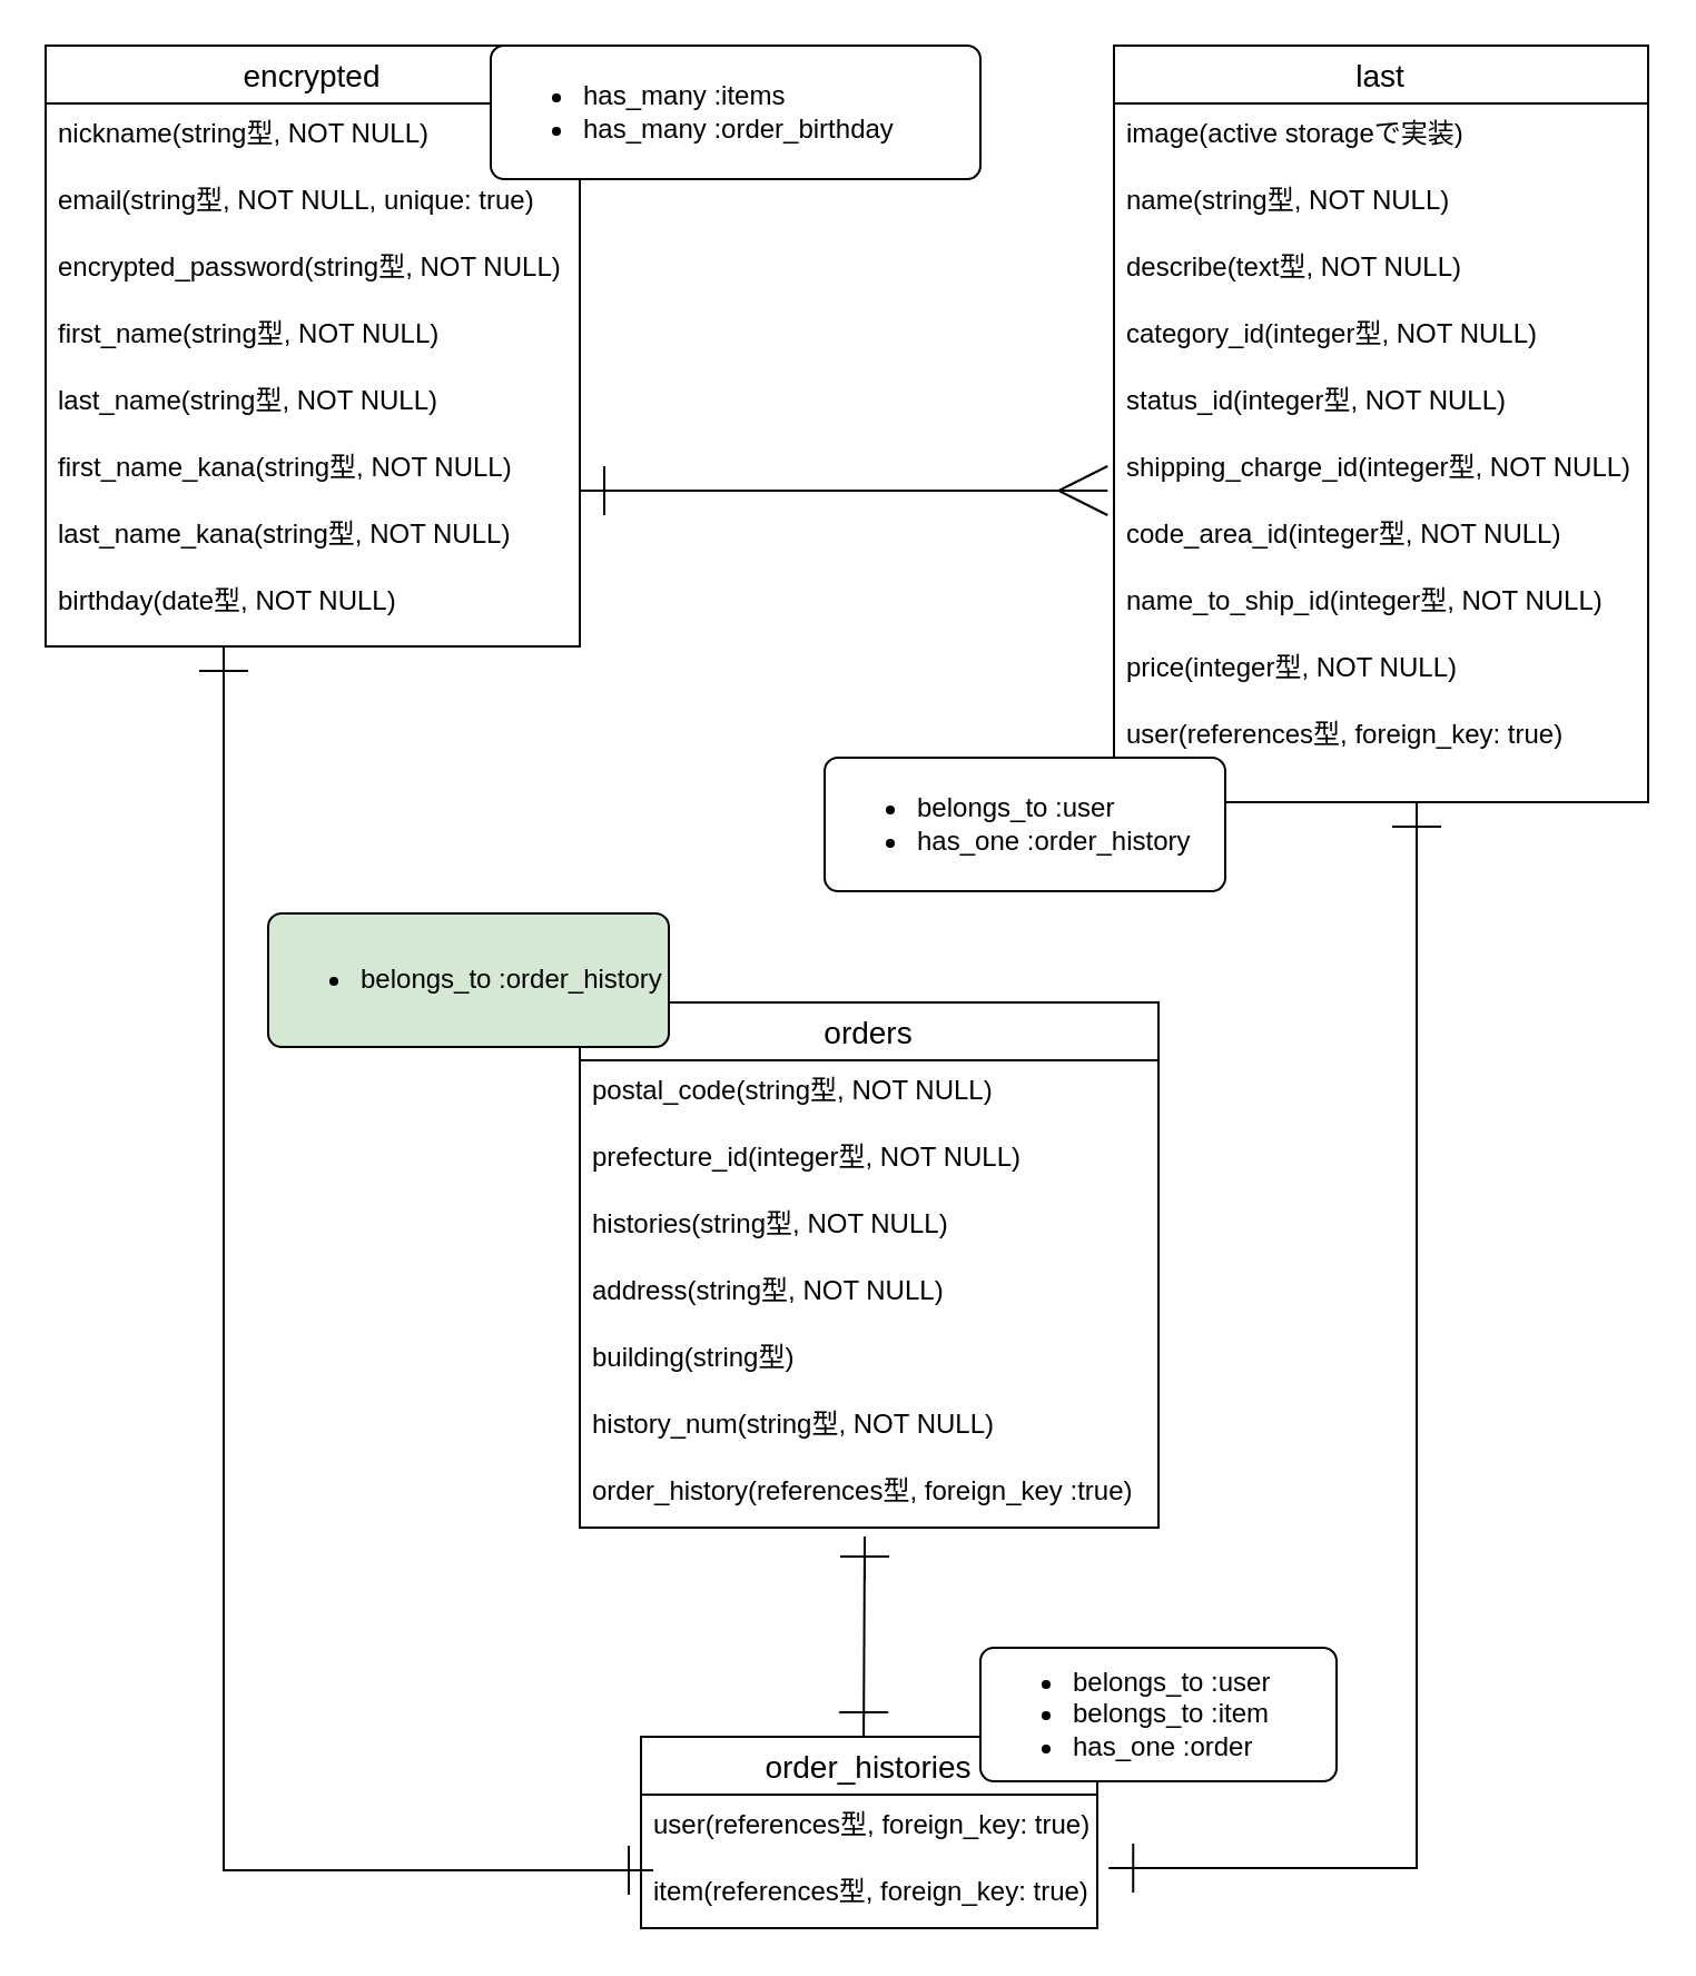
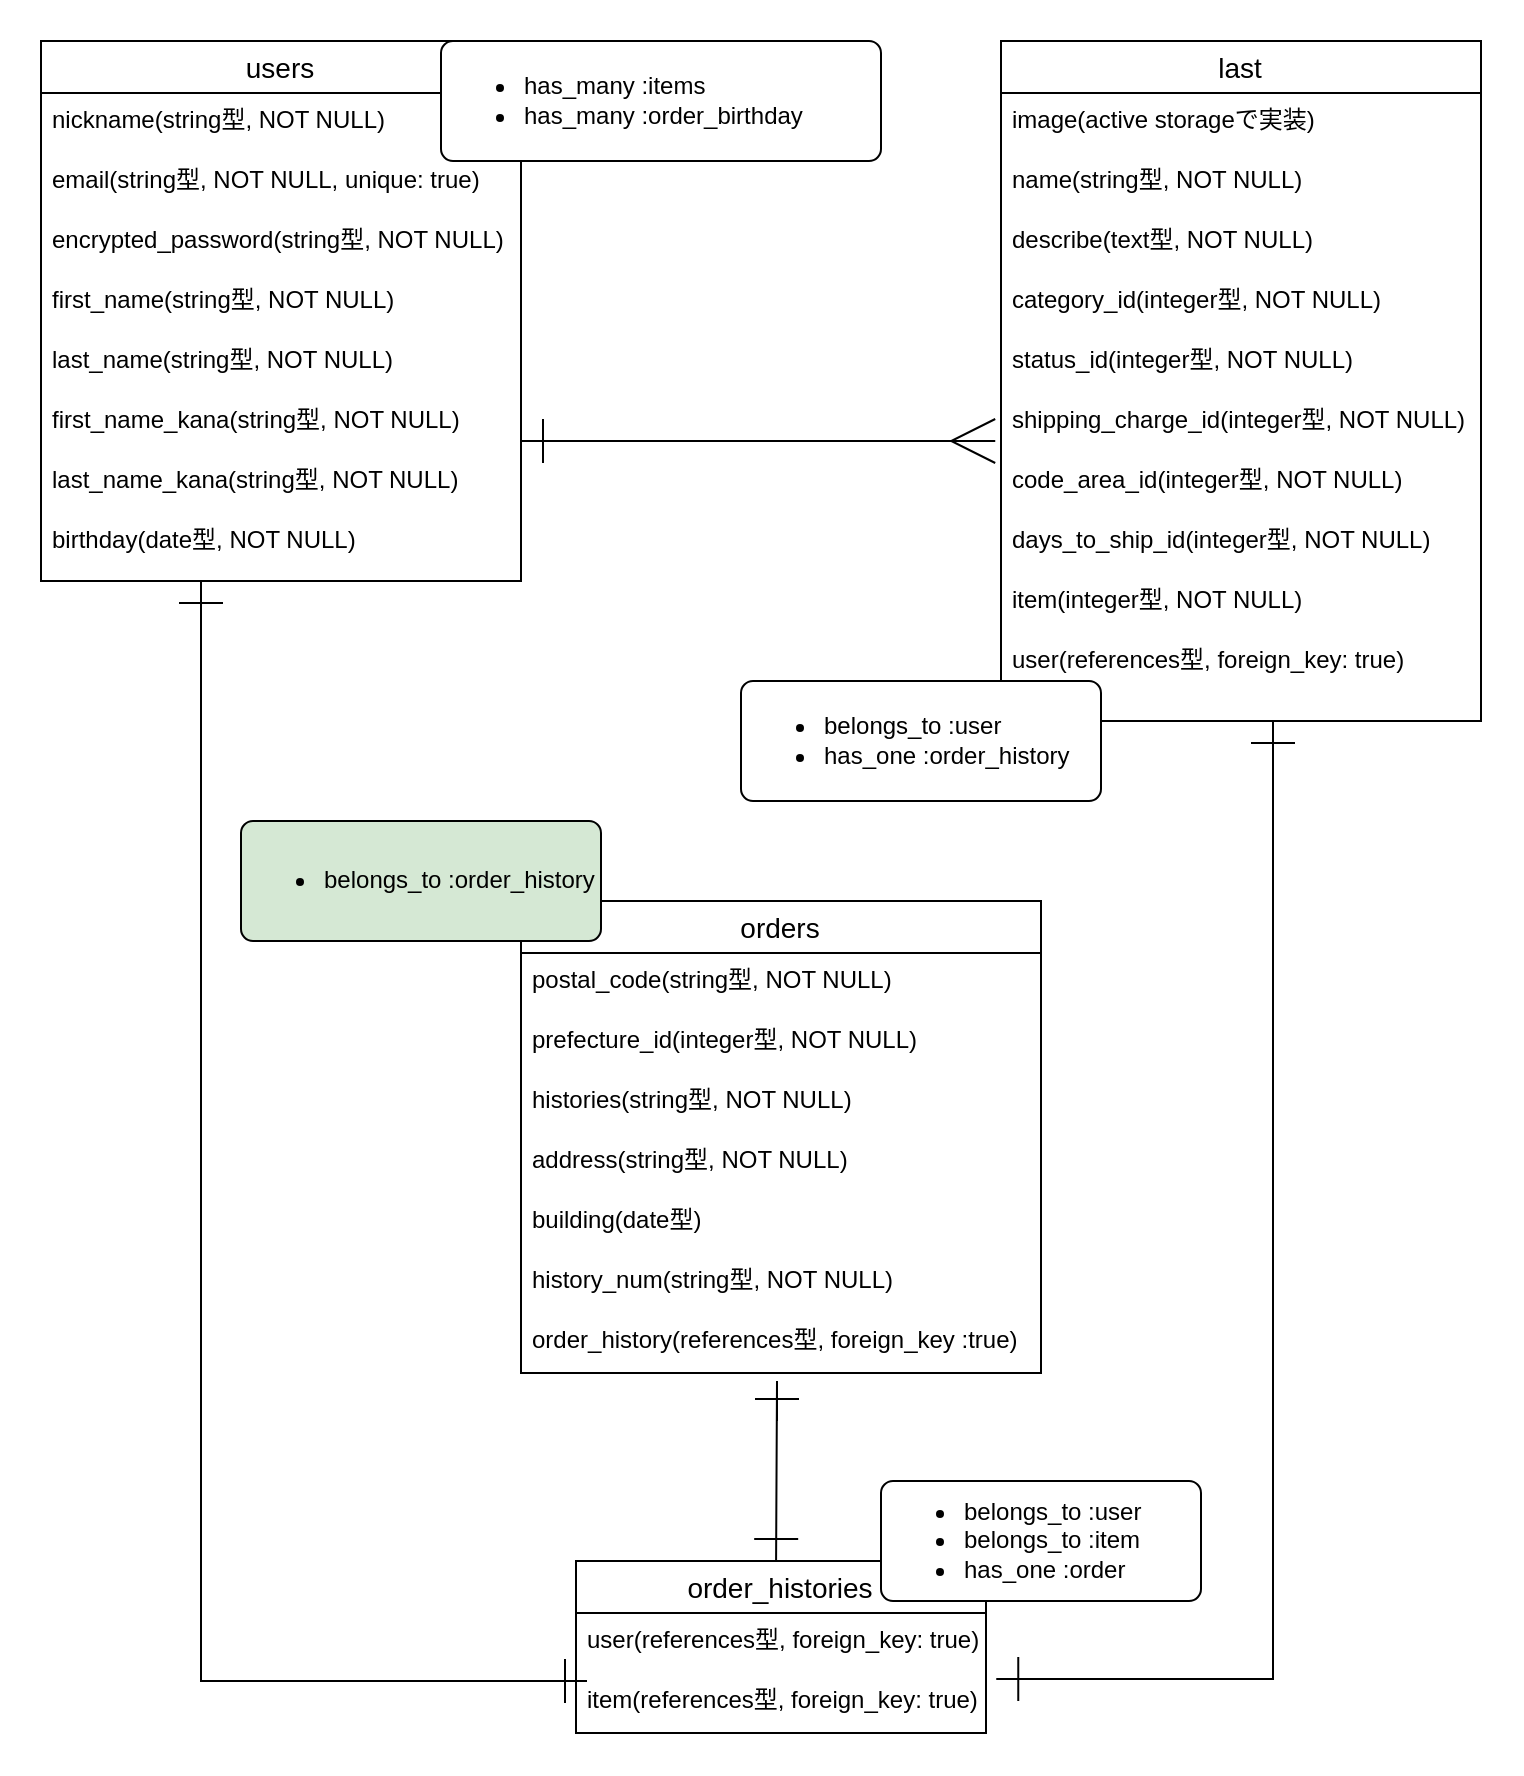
- <mxCell id="2" value="encrypted" style="swimlane;fontStyle=0;childLayout=stackLayout;horizontal=1;startSize=26;horizontalStack=0;resizeParent=1;resizeParentMax=0;resizeLast=0;collapsible=1;marginBottom=0;align=center;fontSize=14;" parent="1" vertex="1"><mxGeometry x="20" y="20" width="240" height="270" as="geometry"><mxRectangle x="20" y="40" width="70" height="26" as="alternateBounds" /></mxGeometry></mxCell>
+ <mxCell id="2" value="users" style="swimlane;fontStyle=0;childLayout=stackLayout;horizontal=1;startSize=26;horizontalStack=0;resizeParent=1;resizeParentMax=0;resizeLast=0;collapsible=1;marginBottom=0;align=center;fontSize=14;" parent="1" vertex="1"><mxGeometry x="20" y="20" width="240" height="270" as="geometry"><mxRectangle x="20" y="40" width="70" height="26" as="alternateBounds" /></mxGeometry></mxCell>
- <mxCell id="19" value="name_to_ship_id(integer型, NOT NULL)" style="text;strokeColor=none;fillColor=none;spacingLeft=4;spacingRight=4;overflow=hidden;rotatable=0;points=[[0,0.5],[1,0.5]];portConstraint=eastwest;fontSize=12;" parent="11" vertex="1"><mxGeometry y="236" width="240" height="30" as="geometry" /></mxCell>
+ <mxCell id="19" value="days_to_ship_id(integer型, NOT NULL)" style="text;strokeColor=none;fillColor=none;spacingLeft=4;spacingRight=4;overflow=hidden;rotatable=0;points=[[0,0.5],[1,0.5]];portConstraint=eastwest;fontSize=12;" parent="11" vertex="1"><mxGeometry y="236" width="240" height="30" as="geometry" /></mxCell>
- <mxCell id="20" value="price(integer型, NOT NULL)" style="text;strokeColor=none;fillColor=none;spacingLeft=4;spacingRight=4;overflow=hidden;rotatable=0;points=[[0,0.5],[1,0.5]];portConstraint=eastwest;fontSize=12;" parent="11" vertex="1"><mxGeometry y="266" width="240" height="30" as="geometry" /></mxCell>
+ <mxCell id="20" value="item(integer型, NOT NULL)" style="text;strokeColor=none;fillColor=none;spacingLeft=4;spacingRight=4;overflow=hidden;rotatable=0;points=[[0,0.5],[1,0.5]];portConstraint=eastwest;fontSize=12;" parent="11" vertex="1"><mxGeometry y="266" width="240" height="30" as="geometry" /></mxCell>
- <mxCell id="28" value="building(string型)" style="text;strokeColor=none;fillColor=none;spacingLeft=4;spacingRight=4;overflow=hidden;rotatable=0;points=[[0,0.5],[1,0.5]];portConstraint=eastwest;fontSize=12;" parent="23" vertex="1"><mxGeometry y="146" width="260" height="30" as="geometry" /></mxCell>
+ <mxCell id="28" value="building(date型)" style="text;strokeColor=none;fillColor=none;spacingLeft=4;spacingRight=4;overflow=hidden;rotatable=0;points=[[0,0.5],[1,0.5]];portConstraint=eastwest;fontSize=12;" parent="23" vertex="1"><mxGeometry y="146" width="260" height="30" as="geometry" /></mxCell>
